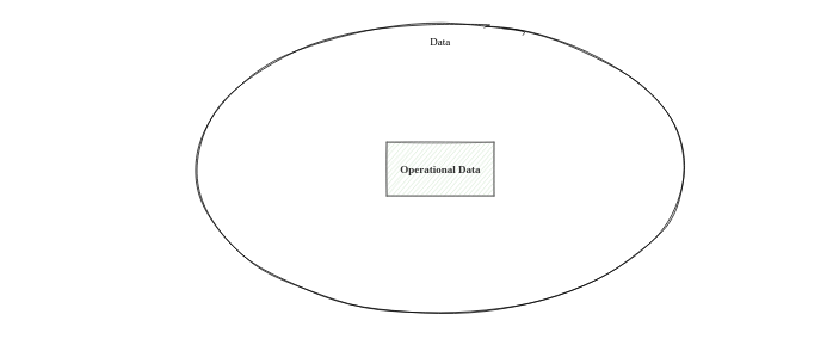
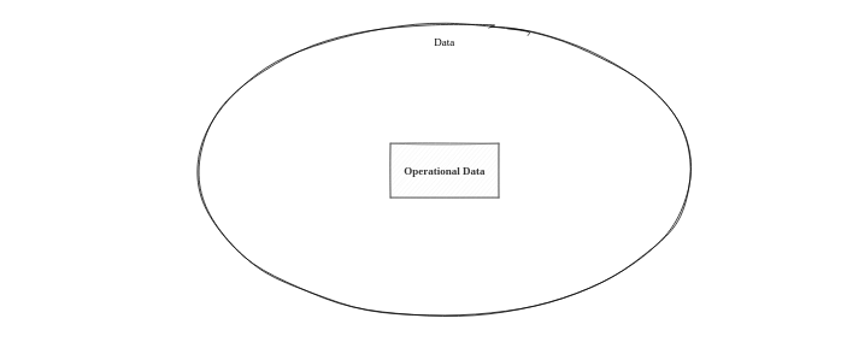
- <mxCell id="4" value="Operational Data" style="rounded=0;whiteSpace=wrap;html=1;fillColor=#d5e8d4;fontColor=#333333;strokeColor=#666666;fontStyle=1;sketch=1;fontFamily=Architects Daughter;fontSource=https%3A%2F%2Ffonts.googleapis.com%2Fcss%3Ffamily%3DArchitects%2BDaughter;" parent="1" vertex="1"><mxGeometry x="431.75" y="158.5" width="120" height="60" as="geometry" /></mxCell>
+ <mxCell id="4" value="Operational Data" style="rounded=0;whiteSpace=wrap;html=1;fillColor=#f5f5f5;fontColor=#333333;strokeColor=#666666;fontStyle=1;sketch=1;fontFamily=Architects Daughter;fontSource=https%3A%2F%2Ffonts.googleapis.com%2Fcss%3Ffamily%3DArchitects%2BDaughter;" parent="1" vertex="1"><mxGeometry x="431.75" y="158.5" width="120" height="60" as="geometry" /></mxCell>
